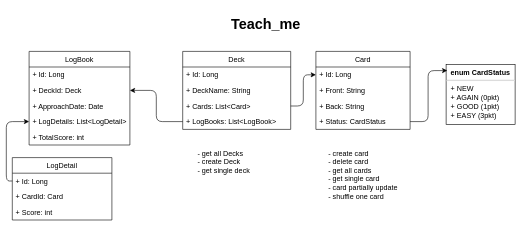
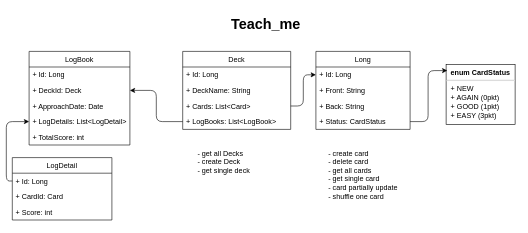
- <mxCell id="8" value="Card" style="swimlane;fontStyle=0;childLayout=stackLayout;horizontal=1;startSize=26;fillColor=none;horizontalStack=0;resizeParent=1;resizeParentMax=0;resizeLast=0;collapsible=1;marginBottom=0;" parent="1" vertex="1"><mxGeometry x="526" y="85" width="157" height="130" as="geometry" /></mxCell>
+ <mxCell id="8" value="Long" style="swimlane;fontStyle=0;childLayout=stackLayout;horizontal=1;startSize=26;fillColor=none;horizontalStack=0;resizeParent=1;resizeParentMax=0;resizeLast=0;collapsible=1;marginBottom=0;" parent="1" vertex="1"><mxGeometry x="526" y="85" width="157" height="130" as="geometry" /></mxCell>
